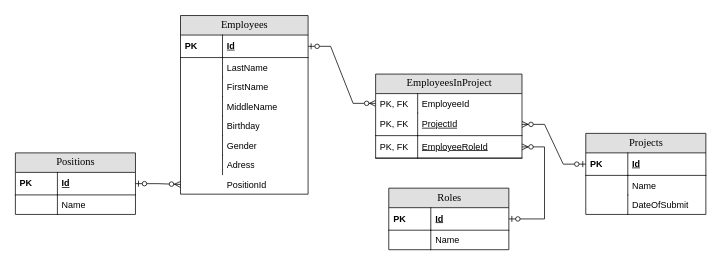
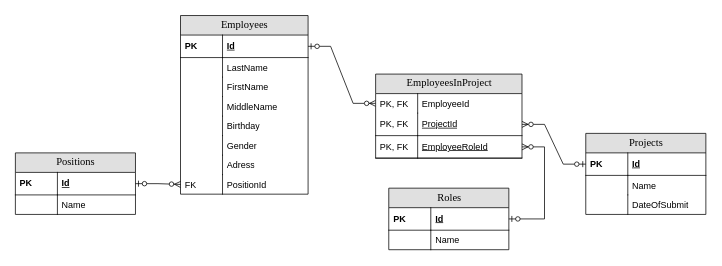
+ <mxCell id="18" value="FK" style="shape=partialRectangle;top=0;left=0;bottom=0;html=1;fillColor=none;align=left;verticalAlign=top;spacingLeft=4;spacingRight=4;whiteSpace=wrap;overflow=hidden;rotatable=0;points=[];portConstraint=eastwest;part=1;" vertex="1" connectable="0" parent="17"><mxGeometry width="56" height="26" as="geometry" /></mxCell>
